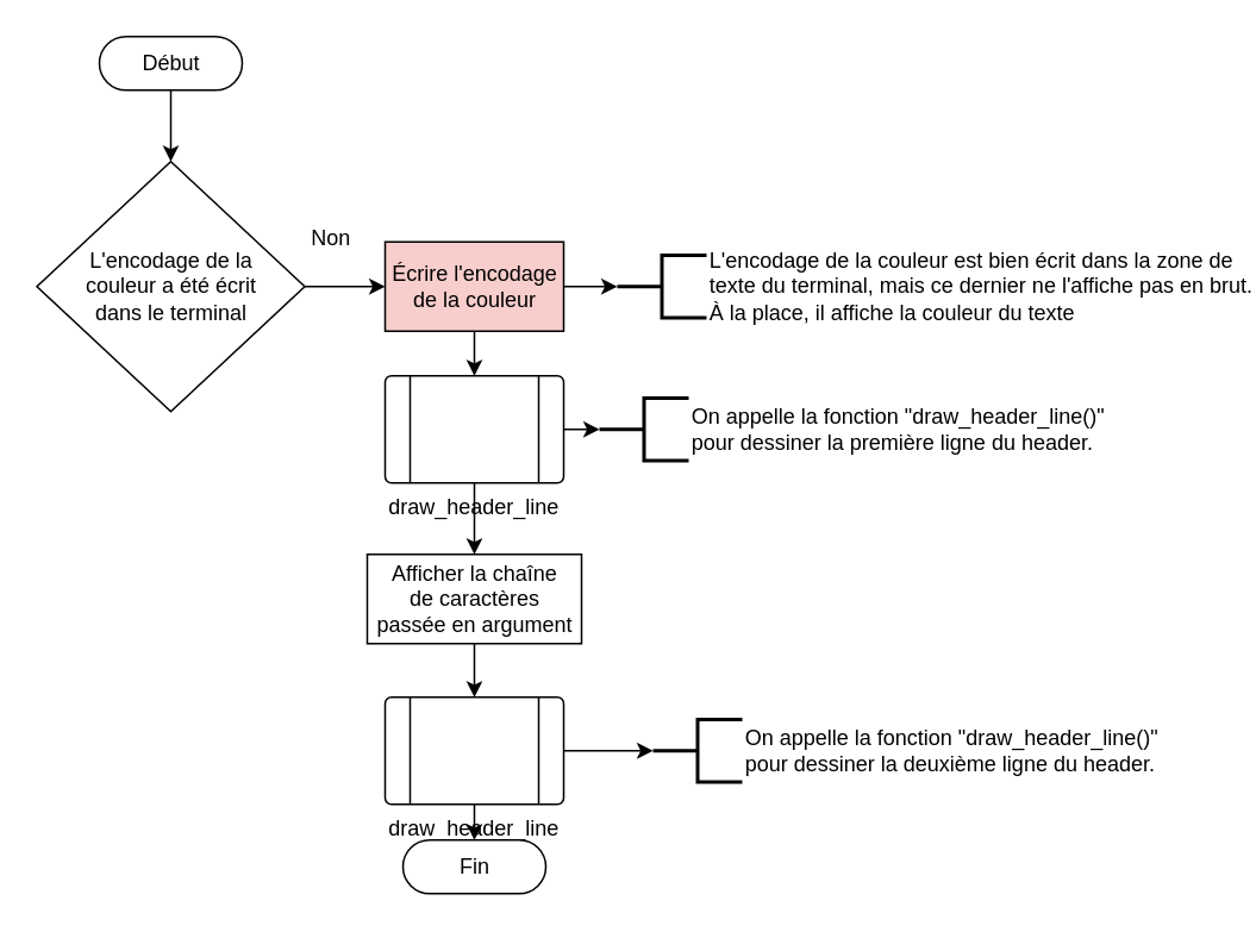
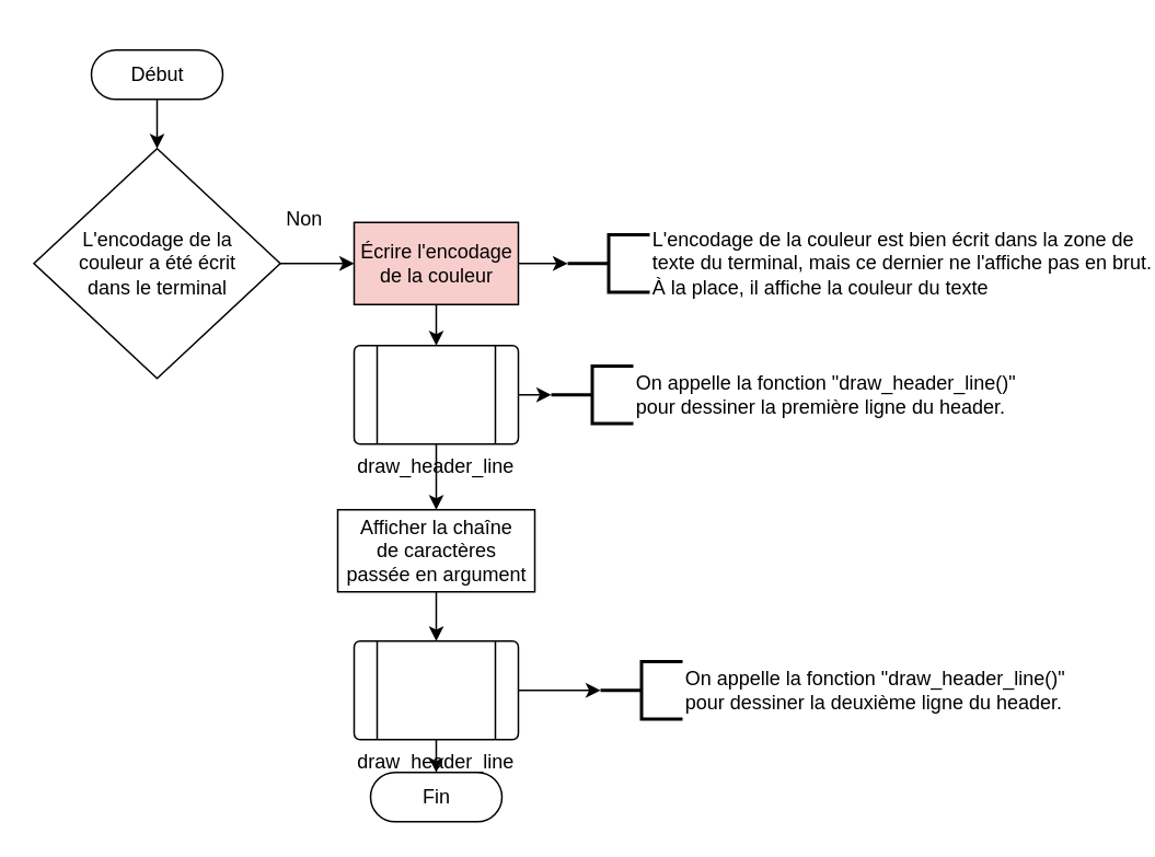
- <mxCell id="3" value="Début" style="html=1;dashed=0;whitespace=wrap;shape=mxgraph.dfd.start" parent="1" vertex="1"><mxGeometry x="55" y="20" width="80" height="30" as="geometry" /></mxCell>
+ <mxCell id="3" value="Début" style="html=1;dashed=0;whitespace=wrap;shape=mxgraph.dfd.start" parent="1" vertex="1"><mxGeometry x="55" y="30" width="80" height="30" as="geometry" /></mxCell>
